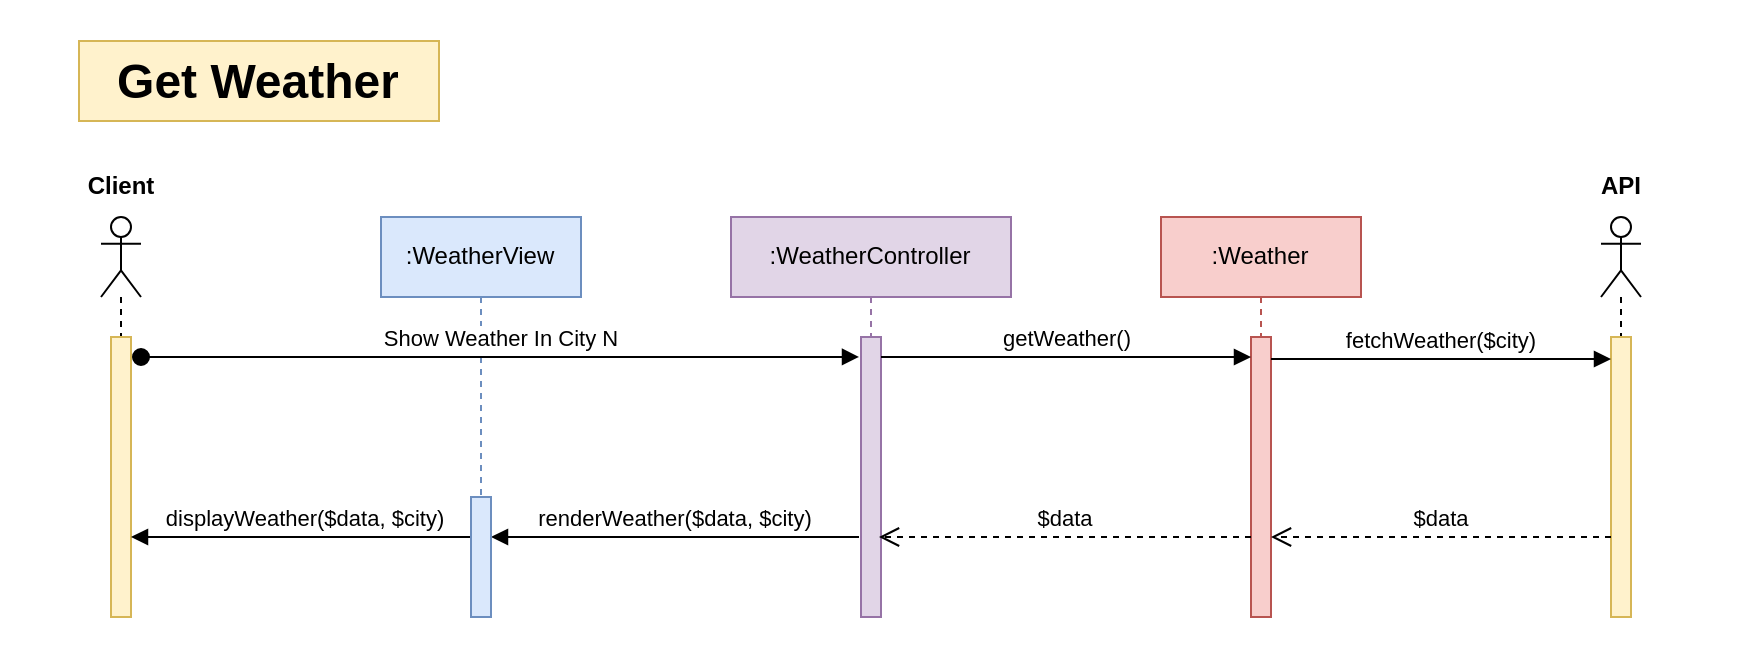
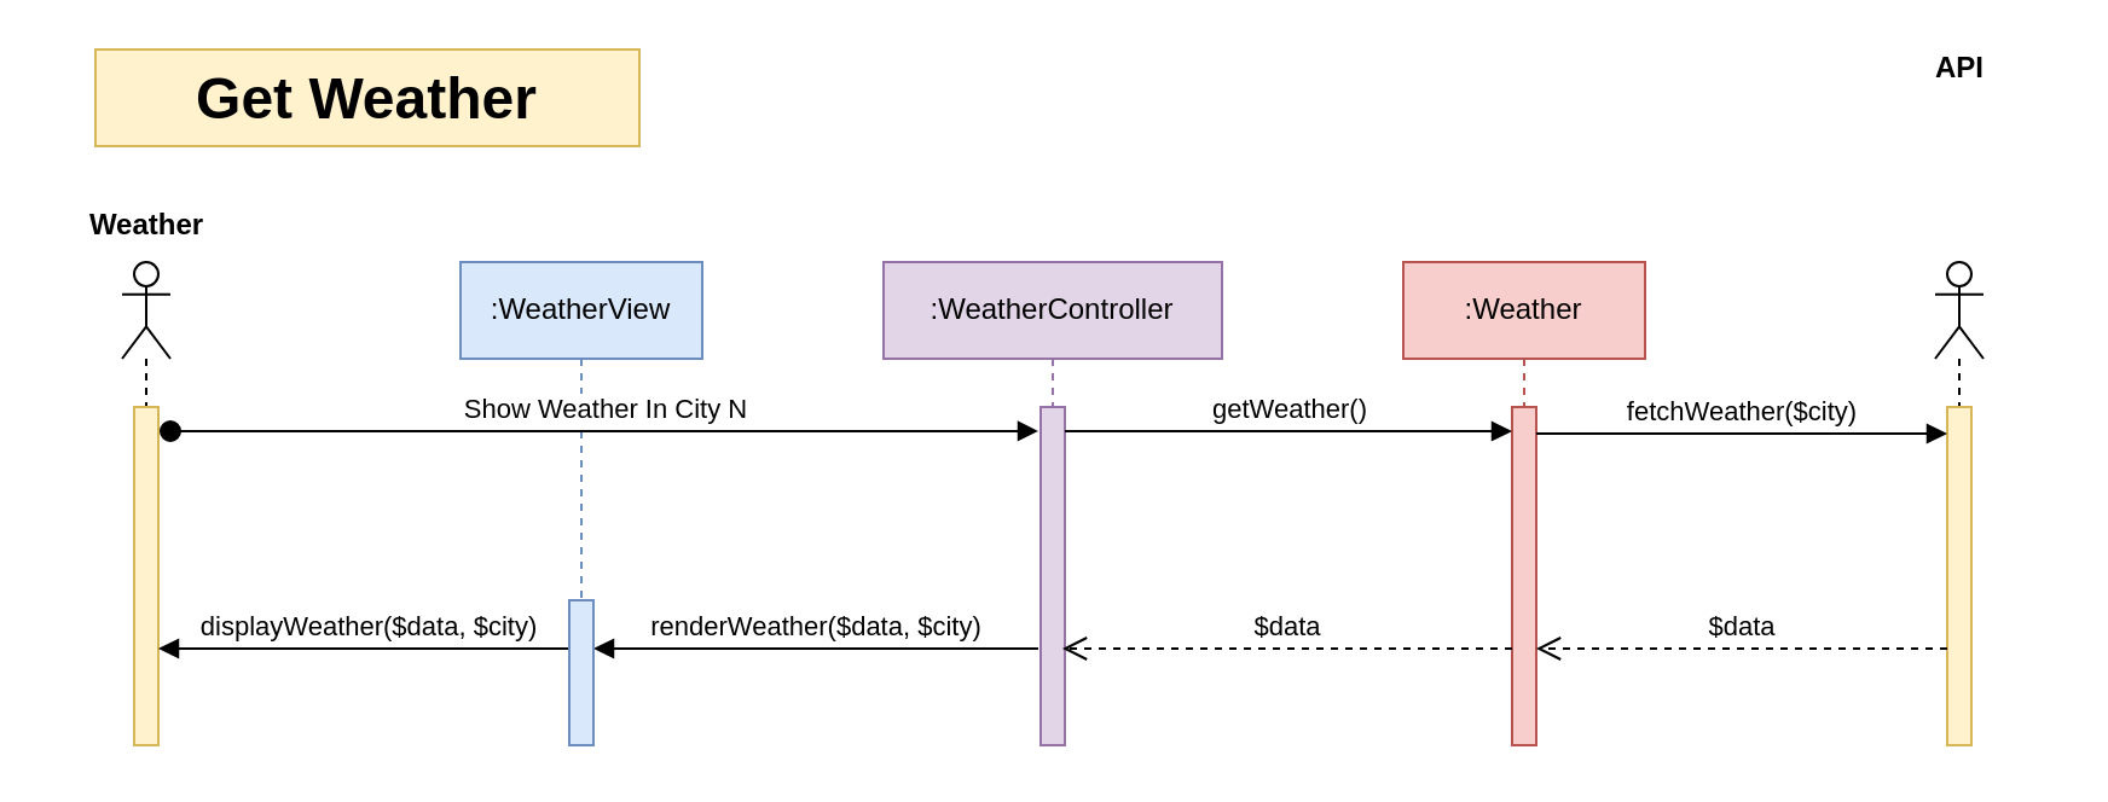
- <mxCell id="2" value="&lt;h1 style=&quot;margin-top: 0px;&quot;&gt;Get Weather&lt;/h1&gt;" style="text;html=1;whiteSpace=wrap;overflow=hidden;rounded=0;fillColor=#fff2cc;strokeColor=#d6b656;align=center;" parent="1" vertex="1"><mxGeometry x="39" y="20" width="180" height="40" as="geometry" /></mxCell>
+ <mxCell id="2" value="&lt;h1 style=&quot;margin-top: 0px;&quot;&gt;Get Weather&lt;/h1&gt;" style="text;html=1;whiteSpace=wrap;overflow=hidden;rounded=0;fillColor=#fff2cc;strokeColor=#d6b656;align=center;" parent="1" vertex="1"><mxGeometry x="39" y="20" width="225" height="40" as="geometry" /></mxCell>
- <mxCell id="8" value="Client" style="text;align=center;fontStyle=1;verticalAlign=middle;spacingLeft=3;spacingRight=3;strokeColor=none;rotatable=0;points=[[0,0.5],[1,0.5]];portConstraint=eastwest;html=1;" parent="1" vertex="1"><mxGeometry x="20" y="80" width="80" height="26" as="geometry" /></mxCell>
+ <mxCell id="8" value="Weather" style="text;align=center;fontStyle=1;verticalAlign=middle;spacingLeft=3;spacingRight=3;strokeColor=none;rotatable=0;points=[[0,0.5],[1,0.5]];portConstraint=eastwest;html=1;" parent="1" vertex="1"><mxGeometry x="20" y="80" width="80" height="26" as="geometry" /></mxCell>
- <mxCell id="9" value="API" style="text;align=center;fontStyle=1;verticalAlign=middle;spacingLeft=3;spacingRight=3;strokeColor=none;rotatable=0;points=[[0,0.5],[1,0.5]];portConstraint=eastwest;html=1;" parent="1" vertex="1"><mxGeometry x="770" y="80" width="80" height="26" as="geometry" /></mxCell>
+ <mxCell id="9" value="API" style="text;align=center;fontStyle=1;verticalAlign=middle;spacingLeft=3;spacingRight=3;strokeColor=none;rotatable=0;points=[[0,0.5],[1,0.5]];portConstraint=eastwest;html=1;" parent="1" vertex="1"><mxGeometry x="770" y="15" width="80" height="26" as="geometry" /></mxCell>
